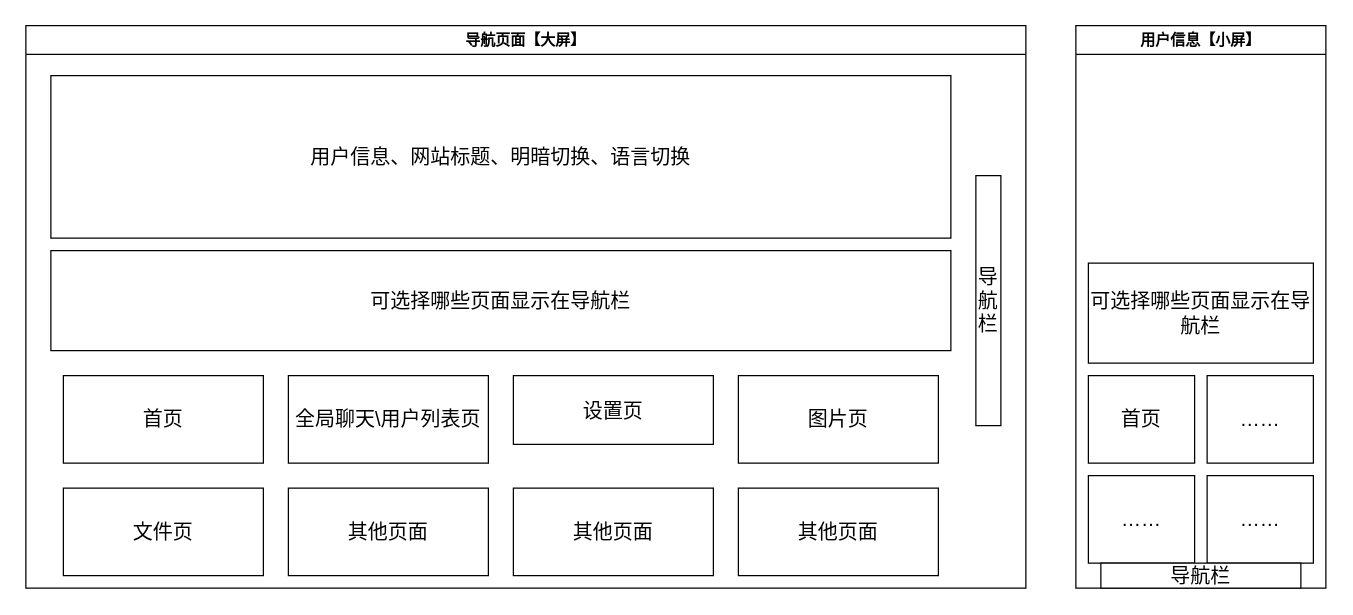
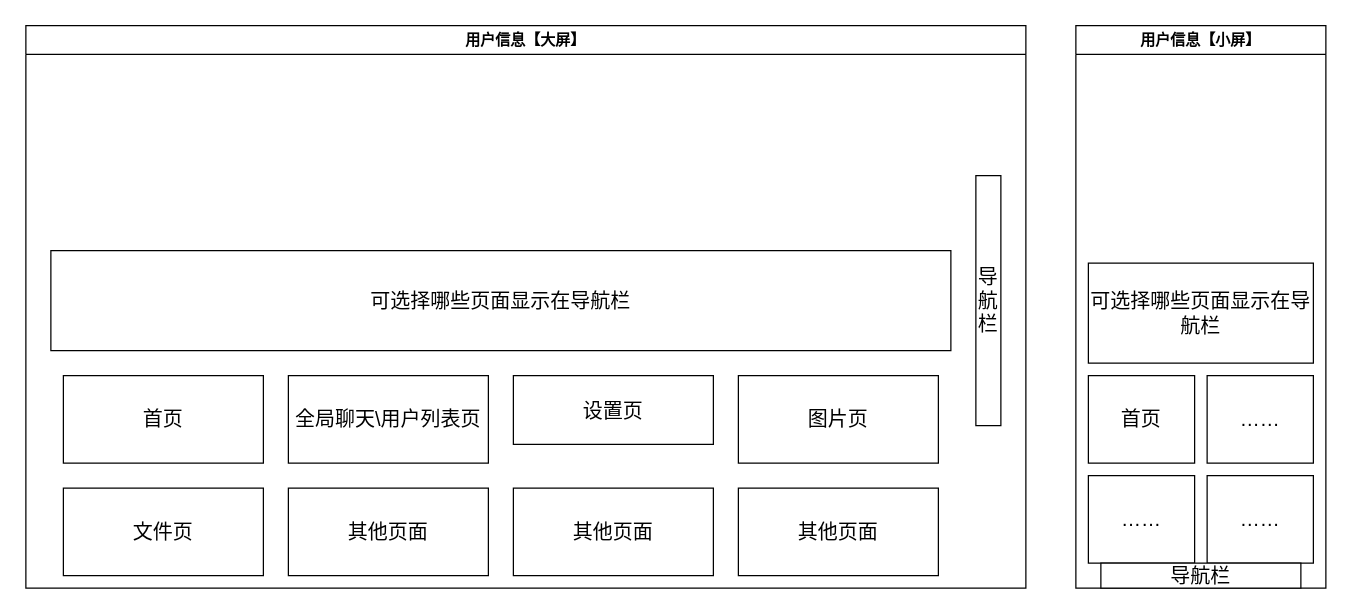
- <mxCell id="2" value="导航页面【大屏】" style="swimlane;whiteSpace=wrap;html=1;" parent="1" vertex="1"><mxGeometry x="20" y="20" width="800" height="450" as="geometry" /></mxCell>
+ <mxCell id="2" value="用户信息【大屏】" style="swimlane;whiteSpace=wrap;html=1;" parent="1" vertex="1"><mxGeometry x="20" y="20" width="800" height="450" as="geometry" /></mxCell>
- <mxCell id="3" value="用户信息、网站标题、明暗切换、语言切换" style="rounded=0;whiteSpace=wrap;html=1;fontSize=16;" vertex="1" parent="2"><mxGeometry x="20" y="40" width="720" height="130" as="geometry" /></mxCell>
